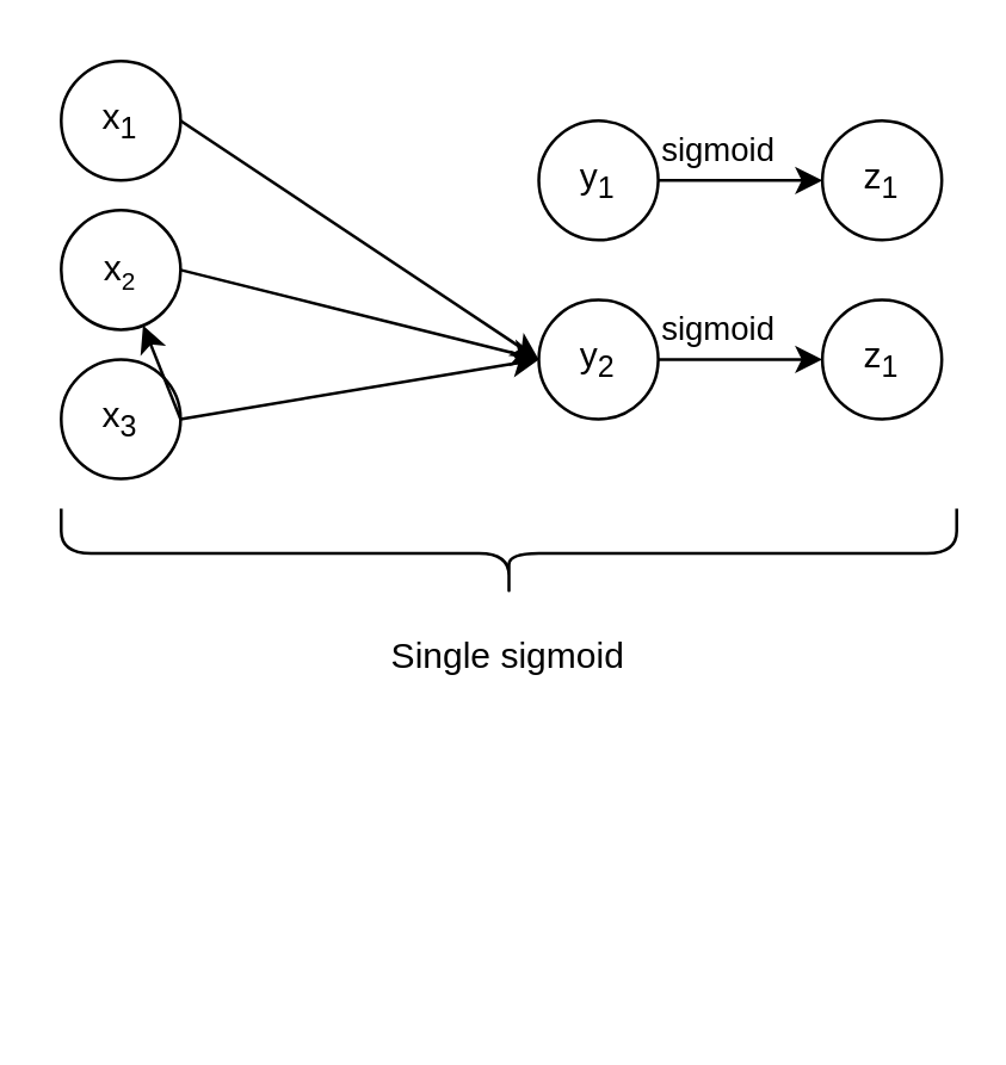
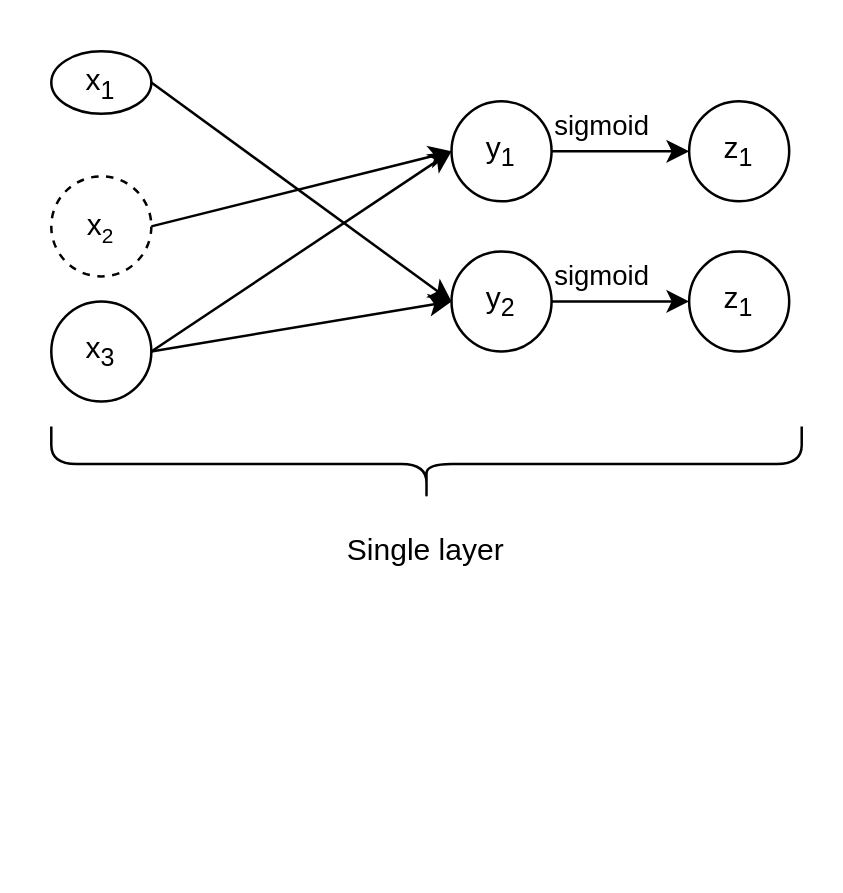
- <mxCell id="2" value="x&lt;sub&gt;1&lt;/sub&gt;" style="ellipse;whiteSpace=wrap;html=1;aspect=fixed;fillColor=none;" parent="1" vertex="1"><mxGeometry x="20" y="20" width="40" height="40" as="geometry" /></mxCell>
+ <mxCell id="2" value="x&lt;sub&gt;1&lt;/sub&gt;" style="ellipse;whiteSpace=wrap;html=1;aspect=fixed;fillColor=none;" parent="1" vertex="1"><mxGeometry x="20" y="20" width="40" height="25" as="geometry" /></mxCell>
+ <mxCell id="10" value="" style="endArrow=classic;html=1;entryX=0;entryY=0.5;entryDx=0;entryDy=0;exitX=1;exitY=0.5;exitDx=0;exitDy=0;" parent="1" source="3" target="6" edge="1"><mxGeometry width="50" height="50" relative="1" as="geometry"><mxPoint x="70" y="50" as="sourcePoint" /><mxPoint x="190" y="130" as="targetPoint" /></mxGeometry></mxCell>
- <mxCell id="3" value="x&lt;span style=&quot;font-size: 10px&quot;&gt;&lt;sub&gt;2&lt;/sub&gt;&lt;/span&gt;" style="ellipse;whiteSpace=wrap;html=1;aspect=fixed;fillColor=none;" parent="1" vertex="1"><mxGeometry x="20" y="70" width="40" height="40" as="geometry" /></mxCell>
+ <mxCell id="3" value="x&lt;span style=&quot;font-size: 10px&quot;&gt;&lt;sub&gt;2&lt;/sub&gt;&lt;/span&gt;" style="ellipse;whiteSpace=wrap;html=1;aspect=fixed;fillColor=none;dashed=1;" parent="1" vertex="1"><mxGeometry x="20" y="70" width="40" height="40" as="geometry" /></mxCell>
- <mxCell id="11" value="" style="endArrow=classic;html=1;entryX=0;entryY=0.5;entryDx=0;entryDy=0;exitX=1;exitY=0.5;exitDx=0;exitDy=0;" parent="1" source="3" target="8" edge="1"><mxGeometry width="50" height="50" relative="1" as="geometry"><mxPoint x="70" y="100" as="sourcePoint" /><mxPoint x="190" y="70" as="targetPoint" /></mxGeometry></mxCell>
- <mxCell id="12" value="" style="endArrow=classic;html=1;exitX=1;exitY=0.5;exitDx=0;exitDy=0;" parent="1" source="4" target="3" edge="1"><mxGeometry width="50" height="50" relative="1" as="geometry"><mxPoint x="70" y="100" as="sourcePoint" /><mxPoint x="190" y="70" as="targetPoint" /></mxGeometry></mxCell>
+ <mxCell id="12" value="" style="endArrow=classic;html=1;entryX=0;entryY=0.5;entryDx=0;entryDy=0;exitX=1;exitY=0.5;exitDx=0;exitDy=0;" parent="1" source="4" target="6" edge="1"><mxGeometry width="50" height="50" relative="1" as="geometry"><mxPoint x="70" y="100" as="sourcePoint" /><mxPoint x="190" y="70" as="targetPoint" /></mxGeometry></mxCell>
- <mxCell id="17" value="Single sigmoid" style="text;html=1;strokeColor=none;fillColor=none;align=center;verticalAlign=middle;whiteSpace=wrap;rounded=0;" vertex="1" parent="1"><mxGeometry x="110" y="210" width="120" height="20" as="geometry" /></mxCell>
+ <mxCell id="17" value="Single layer" style="text;html=1;strokeColor=none;fillColor=none;align=center;verticalAlign=middle;whiteSpace=wrap;rounded=0;" vertex="1" parent="1"><mxGeometry x="110" y="210" width="120" height="20" as="geometry" /></mxCell>
